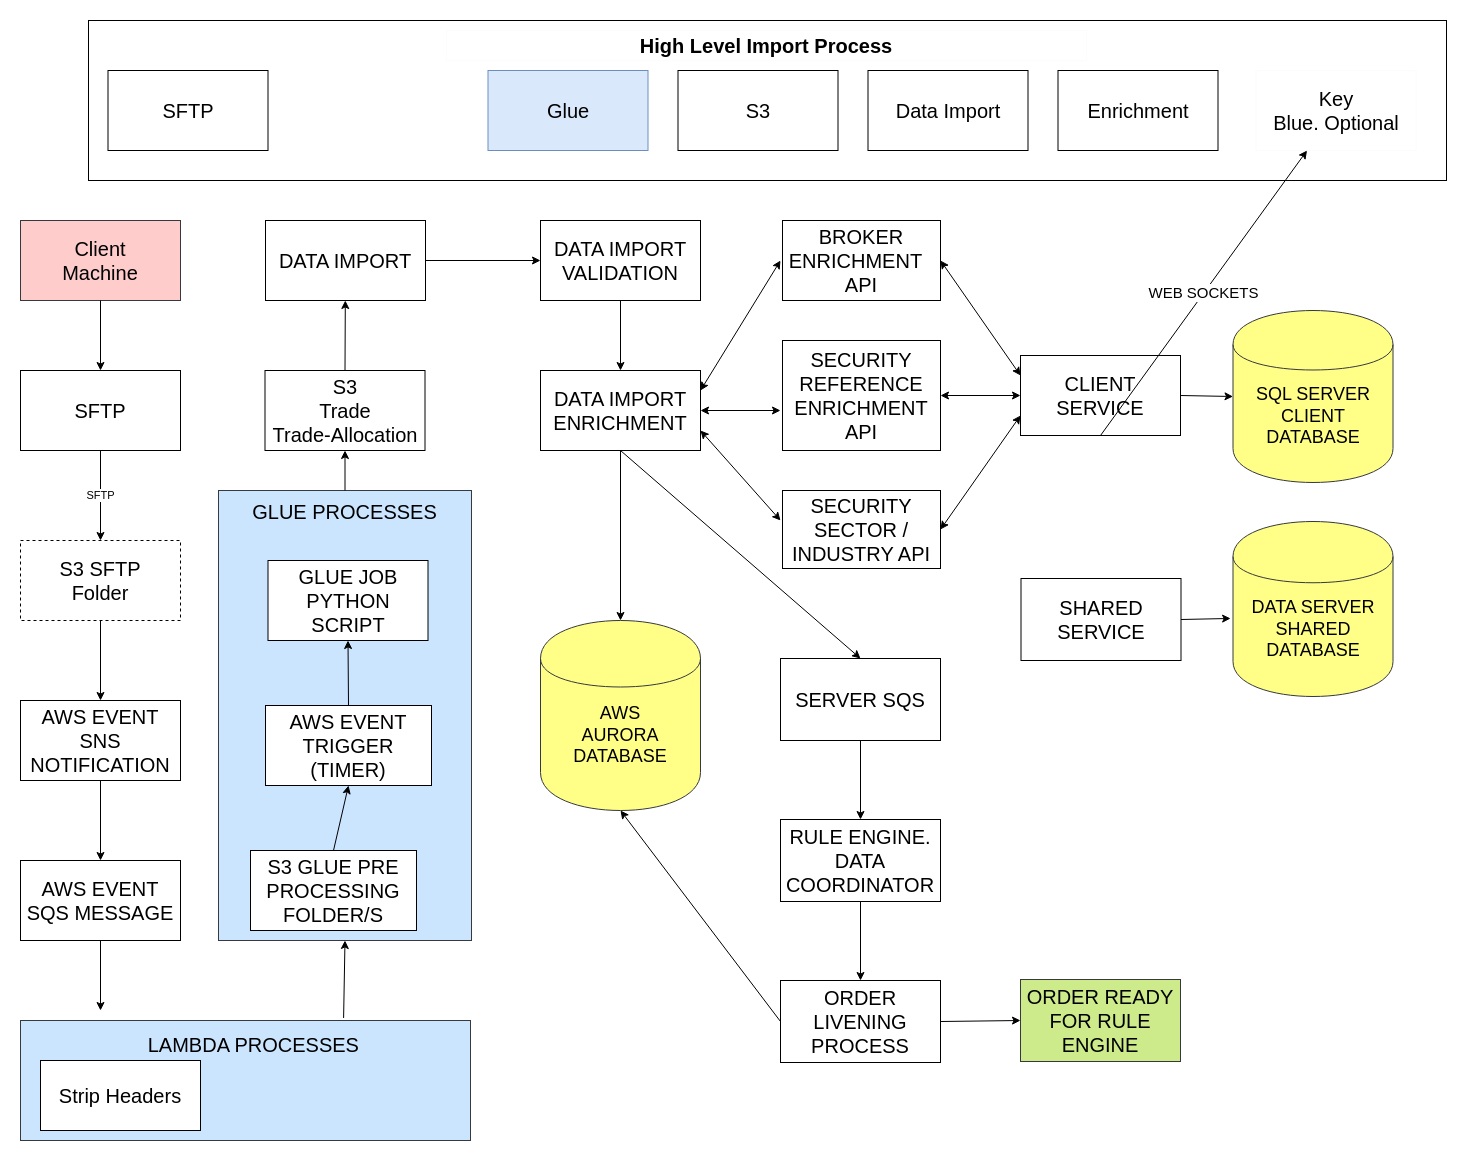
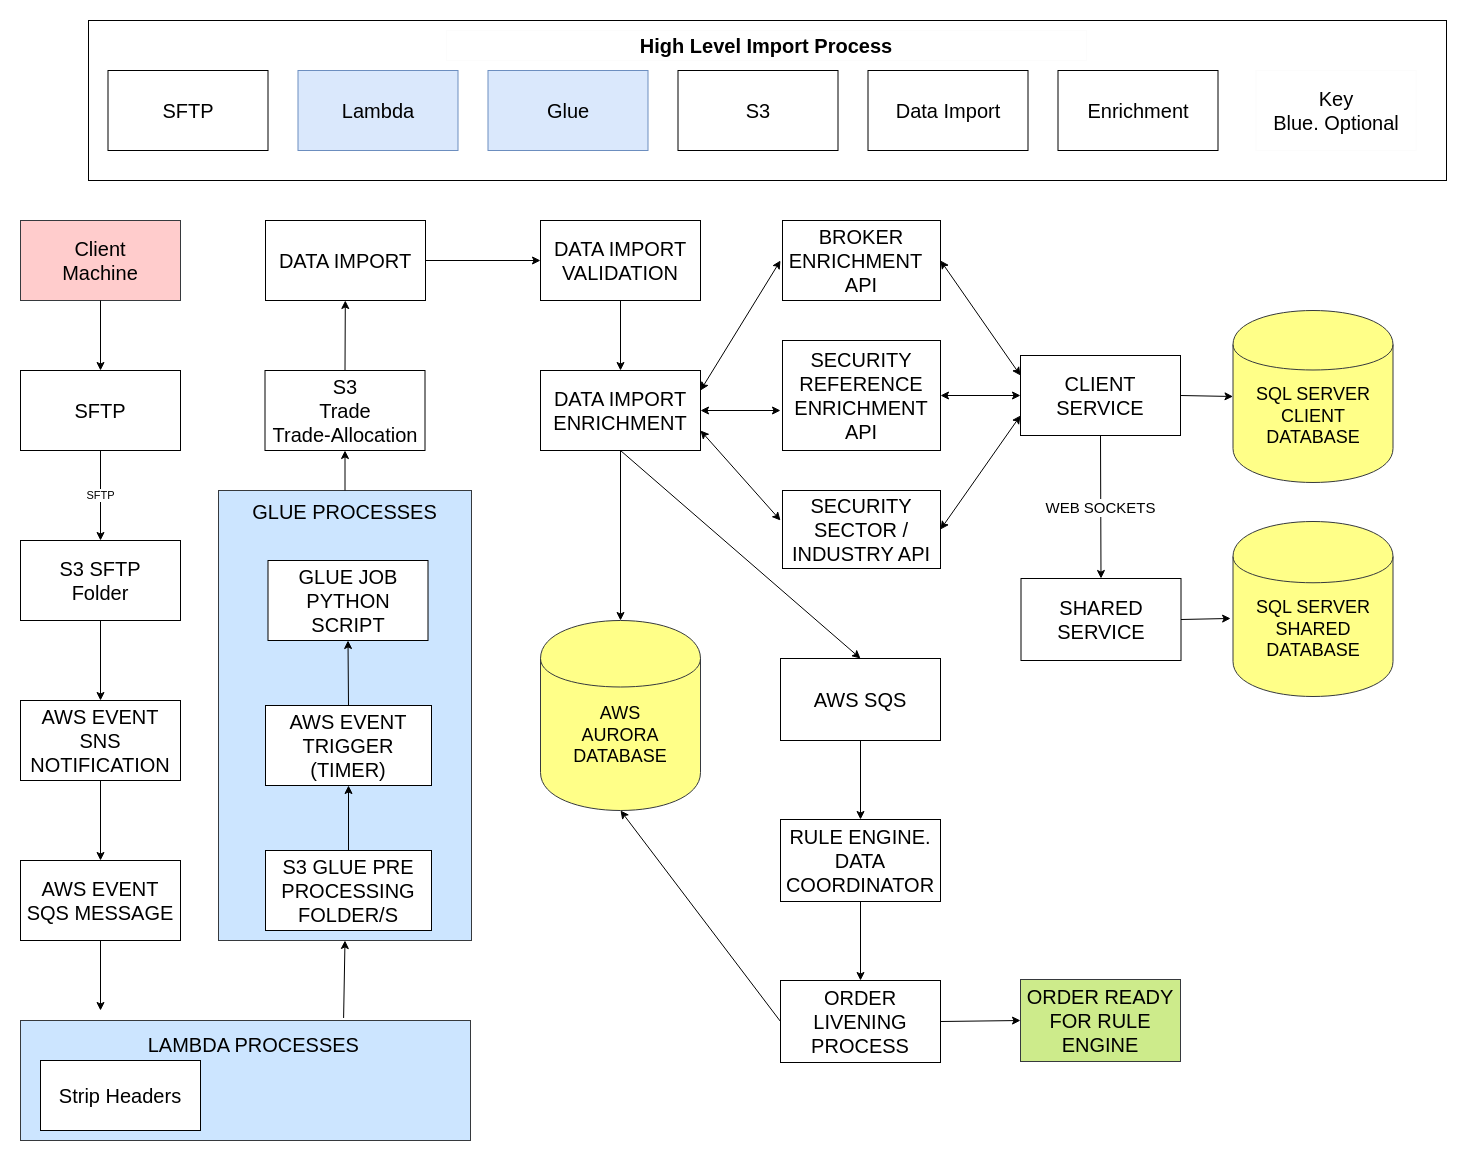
+ <mxCell id="4" value="&lt;font style=&quot;font-size: 20px&quot;&gt;Lambda&lt;br&gt;&lt;/font&gt;" style="rounded=0;whiteSpace=wrap;html=1;fillColor=#dae8fc;strokeColor=#6c8ebf;" vertex="1" parent="1"><mxGeometry x="297.5" y="70" width="160" height="80" as="geometry" /></mxCell>
- <mxCell id="47" value="&lt;font style=&quot;font-size: 15px&quot;&gt;WEB SOCKETS&lt;/font&gt;" style="endArrow=classic;html=1;exitX=0.5;exitY=1;exitDx=0;exitDy=0;" edge="1" parent="1" source="37" target="9"><mxGeometry width="50" height="50" relative="1" as="geometry"><mxPoint x="1152.5" y="530" as="sourcePoint" /><mxPoint x="1202.5" y="480" as="targetPoint" /></mxGeometry></mxCell>
+ <mxCell id="47" value="&lt;font style=&quot;font-size: 15px&quot;&gt;WEB SOCKETS&lt;/font&gt;" style="endArrow=classic;html=1;exitX=0.5;exitY=1;exitDx=0;exitDy=0;entryX=0.5;entryY=0;entryDx=0;entryDy=0;" edge="1" parent="1" source="37" target="43"><mxGeometry width="50" height="50" relative="1" as="geometry"><mxPoint x="1152.5" y="530" as="sourcePoint" /><mxPoint x="1202.5" y="480" as="targetPoint" /></mxGeometry></mxCell>
- <mxCell id="12" value="&lt;font style=&quot;font-size: 20px&quot;&gt;S3 SFTP&lt;br&gt;Folder&lt;br&gt;&lt;/font&gt;" style="rounded=0;whiteSpace=wrap;html=1;dashed=1;" vertex="1" parent="1"><mxGeometry x="20" y="540" width="160" height="80" as="geometry" /></mxCell>
+ <mxCell id="12" value="&lt;font style=&quot;font-size: 20px&quot;&gt;S3 SFTP&lt;br&gt;Folder&lt;br&gt;&lt;/font&gt;" style="rounded=0;whiteSpace=wrap;html=1;" vertex="1" parent="1"><mxGeometry x="20" y="540" width="160" height="80" as="geometry" /></mxCell>
- <mxCell id="44" value="&lt;span style=&quot;font-size: 18px&quot;&gt;DATA SERVER SHARED DATABASE&lt;/span&gt;" style="shape=cylinder;whiteSpace=wrap;html=1;boundedLbl=1;backgroundOutline=1;strokeColor=#36393d;fillColor=#ffff88;" vertex="1" parent="1"><mxGeometry x="1232.5" y="521" width="160" height="175" as="geometry" /></mxCell>
+ <mxCell id="44" value="&lt;span style=&quot;font-size: 18px&quot;&gt;SQL SERVER SHARED DATABASE&lt;/span&gt;" style="shape=cylinder;whiteSpace=wrap;html=1;boundedLbl=1;backgroundOutline=1;strokeColor=#36393d;fillColor=#ffff88;" vertex="1" parent="1"><mxGeometry x="1232.5" y="521" width="160" height="175" as="geometry" /></mxCell>
- <mxCell id="56" value="&lt;font style=&quot;font-size: 20px&quot;&gt;SERVER SQS&lt;br&gt;&lt;/font&gt;" style="rounded=0;whiteSpace=wrap;html=1;" vertex="1" parent="1"><mxGeometry x="780" y="658" width="160" height="82" as="geometry" /></mxCell>
+ <mxCell id="56" value="&lt;font style=&quot;font-size: 20px&quot;&gt;AWS SQS&lt;br&gt;&lt;/font&gt;" style="rounded=0;whiteSpace=wrap;html=1;" vertex="1" parent="1"><mxGeometry x="780" y="658" width="160" height="82" as="geometry" /></mxCell>
- <mxCell id="24" value="&lt;font style=&quot;font-size: 20px&quot;&gt;S3 GLUE PRE PROCESSING FOLDER/S&lt;br&gt;&lt;/font&gt;" style="rounded=0;whiteSpace=wrap;html=1;" vertex="1" parent="1"><mxGeometry x="250" y="850" width="166" height="80" as="geometry" /></mxCell>
+ <mxCell id="24" value="&lt;font style=&quot;font-size: 20px&quot;&gt;S3 GLUE PRE PROCESSING FOLDER/S&lt;br&gt;&lt;/font&gt;" style="rounded=0;whiteSpace=wrap;html=1;" vertex="1" parent="1"><mxGeometry x="265" y="850" width="166" height="80" as="geometry" /></mxCell>
